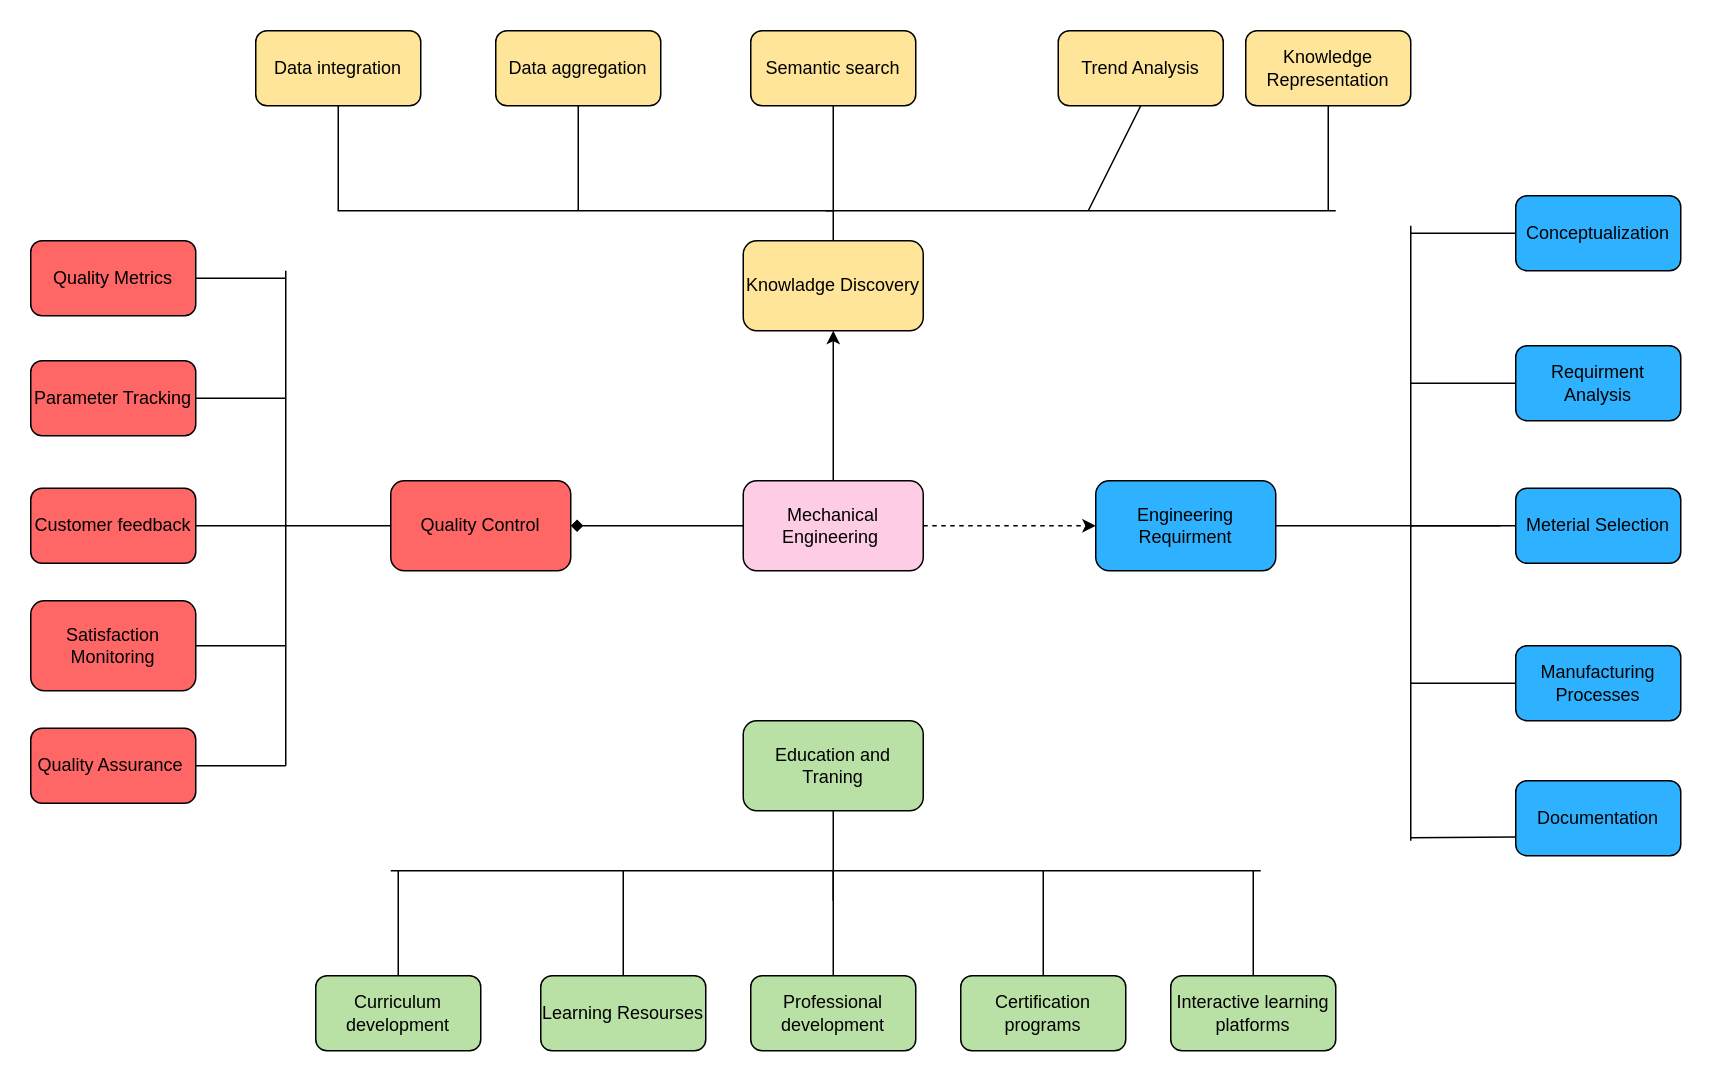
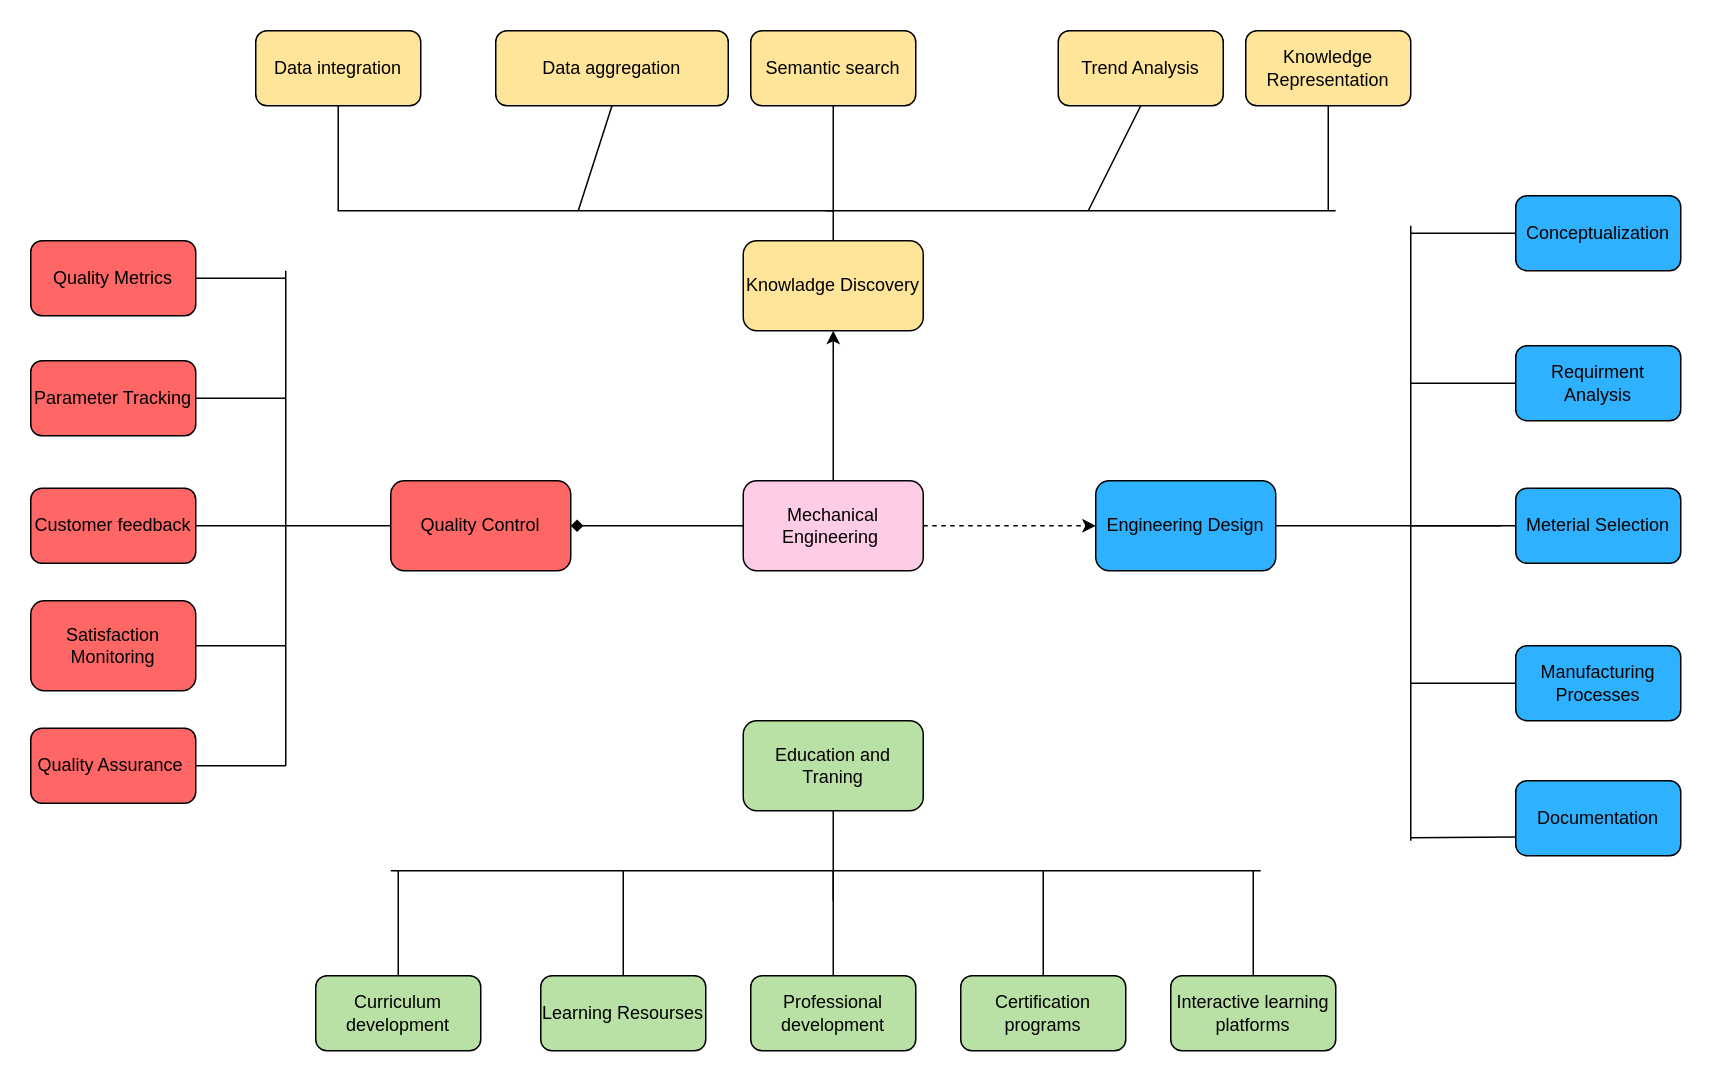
- <mxCell id="11" value="Data aggregation" style="rounded=1;whiteSpace=wrap;html=1;fillColor=#FFE599;" vertex="1" parent="1"><mxGeometry x="330" y="20" width="110" height="50" as="geometry" /></mxCell>
+ <mxCell id="11" value="Data aggregation" style="rounded=1;whiteSpace=wrap;html=1;fillColor=#FFE599;" vertex="1" parent="1"><mxGeometry x="330" y="20" width="155" height="50" as="geometry" /></mxCell>
- <mxCell id="8" value="Engineering Requirment" style="rounded=1;whiteSpace=wrap;html=1;fillColor=#2EB2FF;" vertex="1" parent="1"><mxGeometry x="730" y="320" width="120" height="60" as="geometry" /></mxCell>
+ <mxCell id="8" value="Engineering Design" style="rounded=1;whiteSpace=wrap;html=1;fillColor=#2EB2FF;" vertex="1" parent="1"><mxGeometry x="730" y="320" width="120" height="60" as="geometry" /></mxCell>
